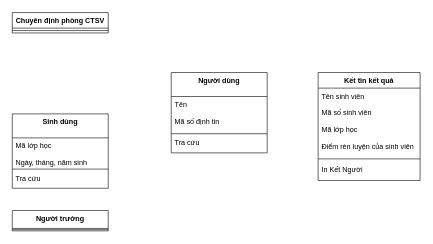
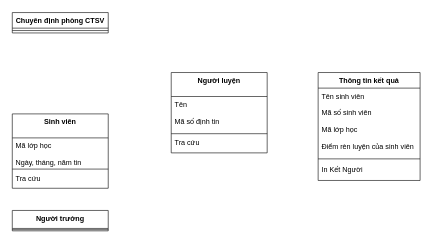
- <mxCell id="14" value="Người dùng" style="swimlane;fontStyle=1;align=center;verticalAlign=top;childLayout=stackLayout;horizontal=1;startSize=40;horizontalStack=0;resizeParent=1;resizeParentMax=0;resizeLast=0;collapsible=1;marginBottom=0;" vertex="1" parent="1"><mxGeometry x="285" y="120" width="160" height="134" as="geometry" /></mxCell>
+ <mxCell id="14" value="Người luyện" style="swimlane;fontStyle=1;align=center;verticalAlign=top;childLayout=stackLayout;horizontal=1;startSize=40;horizontalStack=0;resizeParent=1;resizeParentMax=0;resizeLast=0;collapsible=1;marginBottom=0;" vertex="1" parent="1"><mxGeometry x="285" y="120" width="160" height="134" as="geometry" /></mxCell>
- <mxCell id="8" value="Kết tin kết quả" style="swimlane;fontStyle=1;align=center;verticalAlign=top;childLayout=stackLayout;horizontal=1;startSize=26;horizontalStack=0;resizeParent=1;resizeParentMax=0;resizeLast=0;collapsible=1;marginBottom=0;" vertex="1" parent="1"><mxGeometry x="530" y="120" width="170" height="180" as="geometry" /></mxCell>
+ <mxCell id="8" value="Thông tin kết quả" style="swimlane;fontStyle=1;align=center;verticalAlign=top;childLayout=stackLayout;horizontal=1;startSize=26;horizontalStack=0;resizeParent=1;resizeParentMax=0;resizeLast=0;collapsible=1;marginBottom=0;" vertex="1" parent="1"><mxGeometry x="530" y="120" width="170" height="180" as="geometry" /></mxCell>
- <mxCell id="2" value="Sinh dùng" style="swimlane;fontStyle=1;align=center;verticalAlign=top;childLayout=stackLayout;horizontal=1;startSize=40;horizontalStack=0;resizeParent=1;resizeParentMax=0;resizeLast=0;collapsible=1;marginBottom=0;" parent="1" vertex="1"><mxGeometry x="20" y="189" width="160" height="124" as="geometry" /></mxCell>
+ <mxCell id="2" value="Sinh viên" style="swimlane;fontStyle=1;align=center;verticalAlign=top;childLayout=stackLayout;horizontal=1;startSize=40;horizontalStack=0;resizeParent=1;resizeParentMax=0;resizeLast=0;collapsible=1;marginBottom=0;" parent="1" vertex="1"><mxGeometry x="20" y="189" width="160" height="124" as="geometry" /></mxCell>
- <mxCell id="3" value="Mã lớp học&#10;&#10;Ngày, tháng, năm sinh" style="text;strokeColor=none;fillColor=none;align=left;verticalAlign=top;spacingLeft=4;spacingRight=4;overflow=hidden;rotatable=0;points=[[0,0.5],[1,0.5]];portConstraint=eastwest;" parent="2" vertex="1"><mxGeometry y="40" width="160" height="50" as="geometry" /></mxCell>
+ <mxCell id="3" value="Mã lớp học&#10;&#10;Ngày, tháng, năm tin" style="text;strokeColor=none;fillColor=none;align=left;verticalAlign=top;spacingLeft=4;spacingRight=4;overflow=hidden;rotatable=0;points=[[0,0.5],[1,0.5]];portConstraint=eastwest;" parent="2" vertex="1"><mxGeometry y="40" width="160" height="50" as="geometry" /></mxCell>
